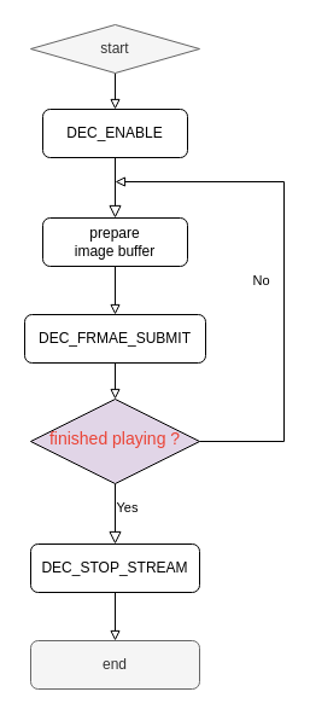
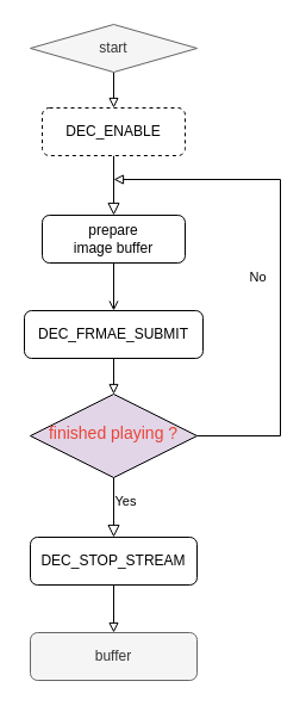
- <mxCell id="3" value="DEC_ENABLE" style="rounded=1;whiteSpace=wrap;html=1;fontSize=12;glass=0;strokeWidth=1;shadow=0;" parent="1" vertex="1"><mxGeometry x="35" y="90" width="120" height="40" as="geometry" /></mxCell>
+ <mxCell id="3" value="DEC_ENABLE" style="rounded=1;whiteSpace=wrap;html=1;fontSize=12;glass=0;strokeWidth=1;shadow=0;dashed=1;" parent="1" vertex="1"><mxGeometry x="35" y="90" width="120" height="40" as="geometry" /></mxCell>
- <mxCell id="5" value="" style="edgeStyle=orthogonalEdgeStyle;rounded=0;orthogonalLoop=1;jettySize=auto;html=1;endArrow=block;endFill=0;" edge="1" parent="1" source="6" target="8"><mxGeometry relative="1" as="geometry" /></mxCell>
+ <mxCell id="5" value="" style="edgeStyle=orthogonalEdgeStyle;rounded=0;orthogonalLoop=1;jettySize=auto;html=1;endArrow=open;endFill=0;" edge="1" parent="1" source="6" target="8"><mxGeometry relative="1" as="geometry" /></mxCell>
- <mxCell id="14" value="end" style="rounded=1;whiteSpace=wrap;html=1;fontSize=12;glass=0;strokeWidth=1;shadow=0;fillColor=#f5f5f5;strokeColor=#666666;fontColor=#333333;" vertex="1" parent="1"><mxGeometry x="25" y="530" width="140" height="40" as="geometry" /></mxCell>
+ <mxCell id="14" value="buffer" style="rounded=1;whiteSpace=wrap;html=1;fontSize=12;glass=0;strokeWidth=1;shadow=0;fillColor=#f5f5f5;strokeColor=#666666;fontColor=#333333;" vertex="1" parent="1"><mxGeometry x="25" y="530" width="140" height="40" as="geometry" /></mxCell>
